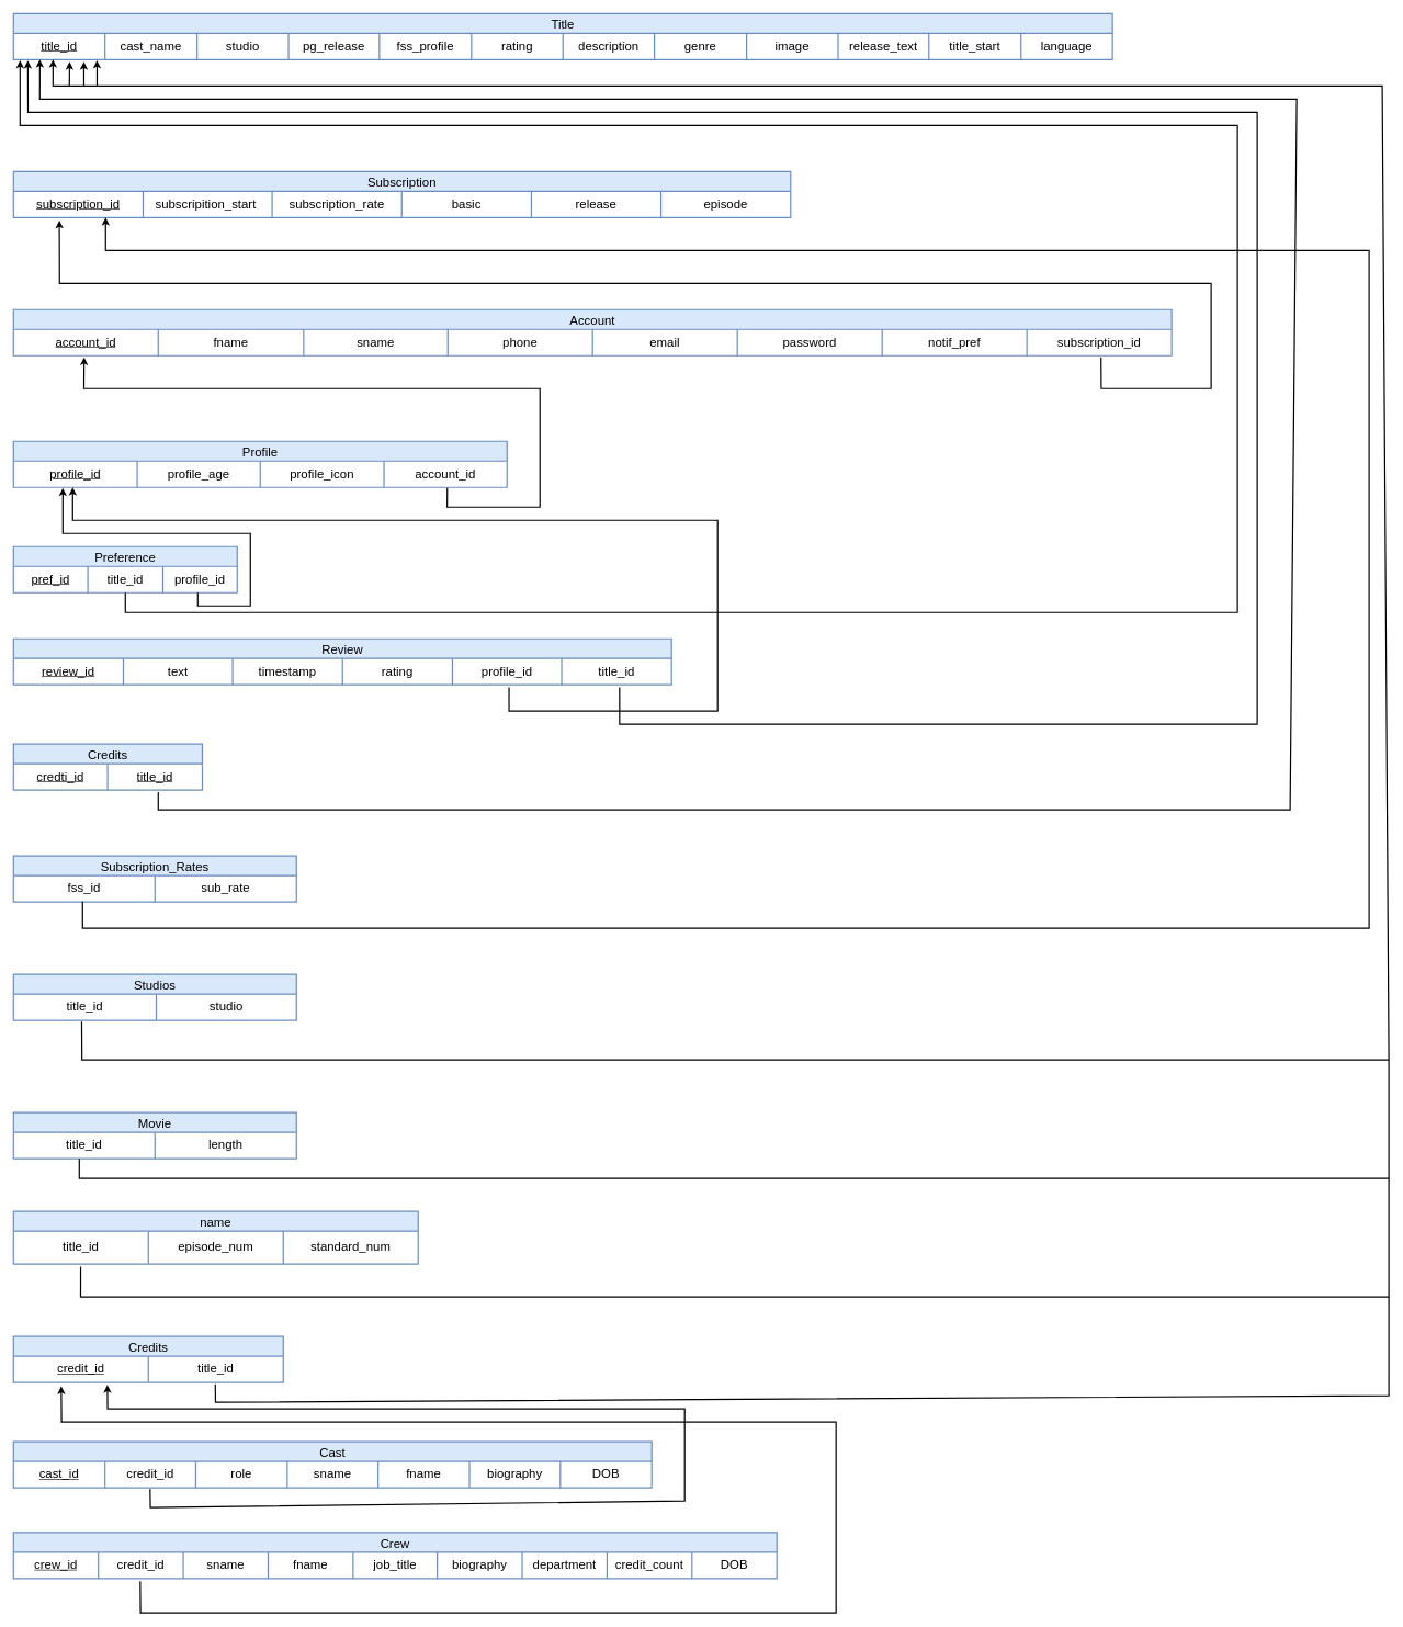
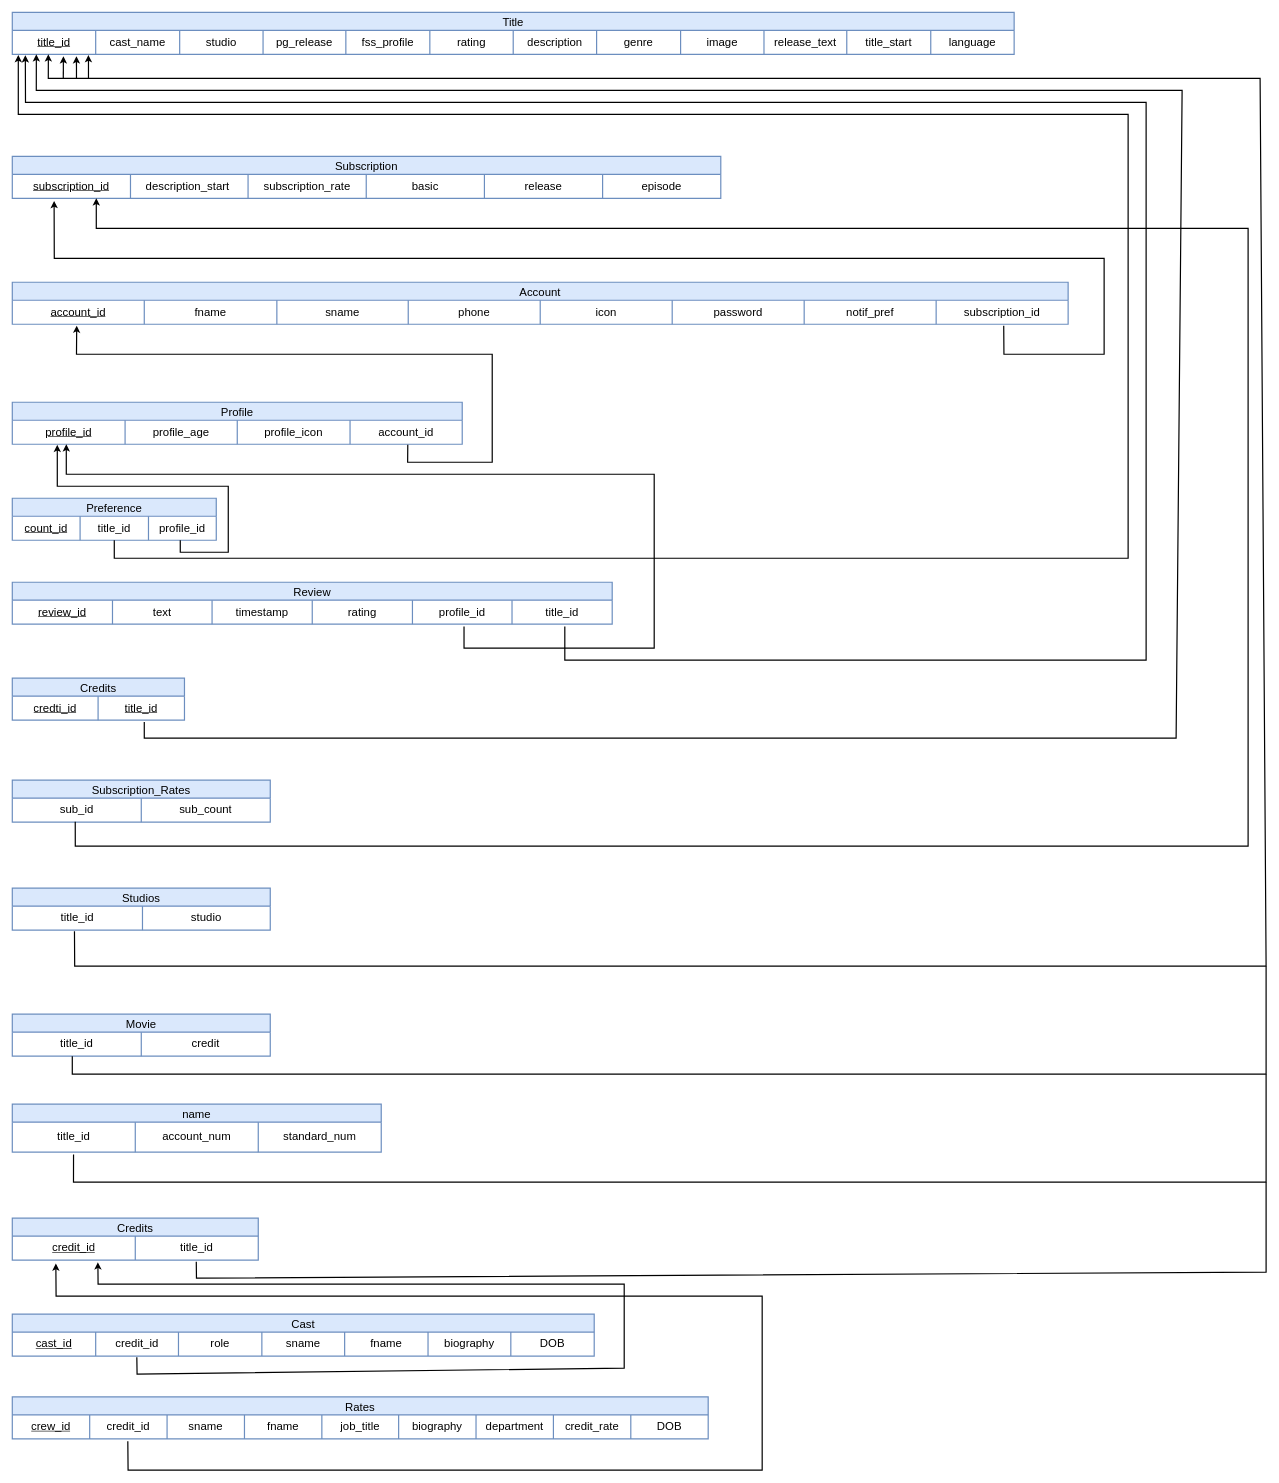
- <mxCell id="5" value="subscripition_start&amp;nbsp;" style="shape=partialRectangle;html=1;whiteSpace=wrap;connectable=0;strokeColor=inherit;overflow=hidden;fillColor=none;top=0;left=0;bottom=0;right=0;pointerEvents=1;fontSize=19;strokeWidth=2;" parent="3" vertex="1"><mxGeometry x="197" width="196" height="40" as="geometry"><mxRectangle width="196" height="40" as="alternateBounds" /></mxGeometry></mxCell>
+ <mxCell id="5" value="description_start&amp;nbsp;" style="shape=partialRectangle;html=1;whiteSpace=wrap;connectable=0;strokeColor=inherit;overflow=hidden;fillColor=none;top=0;left=0;bottom=0;right=0;pointerEvents=1;fontSize=19;strokeWidth=2;" parent="3" vertex="1"><mxGeometry x="197" width="196" height="40" as="geometry"><mxRectangle width="196" height="40" as="alternateBounds" /></mxGeometry></mxCell>
- <mxCell id="47" value="email" style="shape=partialRectangle;html=1;whiteSpace=wrap;connectable=0;strokeColor=inherit;overflow=hidden;fillColor=none;top=0;left=0;bottom=0;right=0;pointerEvents=1;fontSize=19;strokeWidth=2;" parent="42" vertex="1"><mxGeometry x="880" width="220" height="40" as="geometry"><mxRectangle width="220" height="40" as="alternateBounds" /></mxGeometry></mxCell>
+ <mxCell id="47" value="icon" style="shape=partialRectangle;html=1;whiteSpace=wrap;connectable=0;strokeColor=inherit;overflow=hidden;fillColor=none;top=0;left=0;bottom=0;right=0;pointerEvents=1;fontSize=19;strokeWidth=2;" parent="42" vertex="1"><mxGeometry x="880" width="220" height="40" as="geometry"><mxRectangle width="220" height="40" as="alternateBounds" /></mxGeometry></mxCell>
- <mxCell id="38" value="&lt;u style=&quot;font-size: 19px;&quot;&gt;pref_id&lt;/u&gt;" style="shape=partialRectangle;html=1;whiteSpace=wrap;connectable=0;strokeColor=inherit;overflow=hidden;fillColor=none;top=0;left=0;bottom=0;right=0;pointerEvents=1;fontSize=19;strokeWidth=2;" parent="37" vertex="1"><mxGeometry width="113" height="40" as="geometry"><mxRectangle width="113" height="40" as="alternateBounds" /></mxGeometry></mxCell>
+ <mxCell id="38" value="&lt;u style=&quot;font-size: 19px;&quot;&gt;count_id&lt;/u&gt;" style="shape=partialRectangle;html=1;whiteSpace=wrap;connectable=0;strokeColor=inherit;overflow=hidden;fillColor=none;top=0;left=0;bottom=0;right=0;pointerEvents=1;fontSize=19;strokeWidth=2;" parent="37" vertex="1"><mxGeometry width="113" height="40" as="geometry"><mxRectangle width="113" height="40" as="alternateBounds" /></mxGeometry></mxCell>
- <mxCell id="59" value="fss_id" style="shape=partialRectangle;html=1;whiteSpace=wrap;connectable=0;strokeColor=inherit;overflow=hidden;fillColor=none;top=0;left=0;bottom=0;right=0;pointerEvents=1;fontSize=19;strokeWidth=2;" parent="58" vertex="1"><mxGeometry width="215" height="40" as="geometry"><mxRectangle width="215" height="40" as="alternateBounds" /></mxGeometry></mxCell>
+ <mxCell id="59" value="sub_id" style="shape=partialRectangle;html=1;whiteSpace=wrap;connectable=0;strokeColor=inherit;overflow=hidden;fillColor=none;top=0;left=0;bottom=0;right=0;pointerEvents=1;fontSize=19;strokeWidth=2;" parent="58" vertex="1"><mxGeometry width="215" height="40" as="geometry"><mxRectangle width="215" height="40" as="alternateBounds" /></mxGeometry></mxCell>
- <mxCell id="60" value="sub_rate" style="shape=partialRectangle;html=1;whiteSpace=wrap;connectable=0;strokeColor=inherit;overflow=hidden;fillColor=none;top=0;left=0;bottom=0;right=0;pointerEvents=1;fontSize=19;strokeWidth=2;" parent="58" vertex="1"><mxGeometry x="215" width="215" height="40" as="geometry"><mxRectangle width="215" height="40" as="alternateBounds" /></mxGeometry></mxCell>
+ <mxCell id="60" value="sub_count" style="shape=partialRectangle;html=1;whiteSpace=wrap;connectable=0;strokeColor=inherit;overflow=hidden;fillColor=none;top=0;left=0;bottom=0;right=0;pointerEvents=1;fontSize=19;strokeWidth=2;" parent="58" vertex="1"><mxGeometry x="215" width="215" height="40" as="geometry"><mxRectangle width="215" height="40" as="alternateBounds" /></mxGeometry></mxCell>
- <mxCell id="75" value="length" style="shape=partialRectangle;html=1;whiteSpace=wrap;connectable=0;strokeColor=inherit;overflow=hidden;fillColor=none;top=0;left=0;bottom=0;right=0;pointerEvents=1;fontSize=19;strokeWidth=2;" parent="73" vertex="1"><mxGeometry x="215" width="215" height="40" as="geometry"><mxRectangle width="215" height="40" as="alternateBounds" /></mxGeometry></mxCell>
+ <mxCell id="75" value="credit" style="shape=partialRectangle;html=1;whiteSpace=wrap;connectable=0;strokeColor=inherit;overflow=hidden;fillColor=none;top=0;left=0;bottom=0;right=0;pointerEvents=1;fontSize=19;strokeWidth=2;" parent="73" vertex="1"><mxGeometry x="215" width="215" height="40" as="geometry"><mxRectangle width="215" height="40" as="alternateBounds" /></mxGeometry></mxCell>
- <mxCell id="79" value="episode_num" style="shape=partialRectangle;html=1;whiteSpace=wrap;connectable=0;strokeColor=inherit;overflow=hidden;fillColor=none;top=0;left=0;bottom=0;right=0;pointerEvents=1;fontSize=19;strokeWidth=2;" parent="77" vertex="1"><mxGeometry x="205" width="205" height="50" as="geometry"><mxRectangle width="205" height="50" as="alternateBounds" /></mxGeometry></mxCell>
+ <mxCell id="79" value="account_num" style="shape=partialRectangle;html=1;whiteSpace=wrap;connectable=0;strokeColor=inherit;overflow=hidden;fillColor=none;top=0;left=0;bottom=0;right=0;pointerEvents=1;fontSize=19;strokeWidth=2;" parent="77" vertex="1"><mxGeometry x="205" width="205" height="50" as="geometry"><mxRectangle width="205" height="50" as="alternateBounds" /></mxGeometry></mxCell>
- <mxCell id="96" value="Crew" style="shape=table;startSize=30;container=1;collapsible=0;childLayout=tableLayout;strokeColor=#6c8ebf;fontSize=19;strokeWidth=2;fillColor=#dae8fc;" parent="1" vertex="1"><mxGeometry x="20" y="2328" width="1160" height="70" as="geometry" /></mxCell>
+ <mxCell id="96" value="Rates" style="shape=table;startSize=30;container=1;collapsible=0;childLayout=tableLayout;strokeColor=#6c8ebf;fontSize=19;strokeWidth=2;fillColor=#dae8fc;" parent="1" vertex="1"><mxGeometry x="20" y="2328" width="1160" height="70" as="geometry" /></mxCell>
- <mxCell id="105" value="credit_count" style="shape=partialRectangle;html=1;whiteSpace=wrap;connectable=0;strokeColor=inherit;overflow=hidden;fillColor=none;top=0;left=0;bottom=0;right=0;pointerEvents=1;fontSize=19;strokeWidth=2;" parent="97" vertex="1"><mxGeometry x="902" width="129" height="40" as="geometry"><mxRectangle width="129" height="40" as="alternateBounds" /></mxGeometry></mxCell>
+ <mxCell id="105" value="credit_rate" style="shape=partialRectangle;html=1;whiteSpace=wrap;connectable=0;strokeColor=inherit;overflow=hidden;fillColor=none;top=0;left=0;bottom=0;right=0;pointerEvents=1;fontSize=19;strokeWidth=2;" parent="97" vertex="1"><mxGeometry x="902" width="129" height="40" as="geometry"><mxRectangle width="129" height="40" as="alternateBounds" /></mxGeometry></mxCell>
